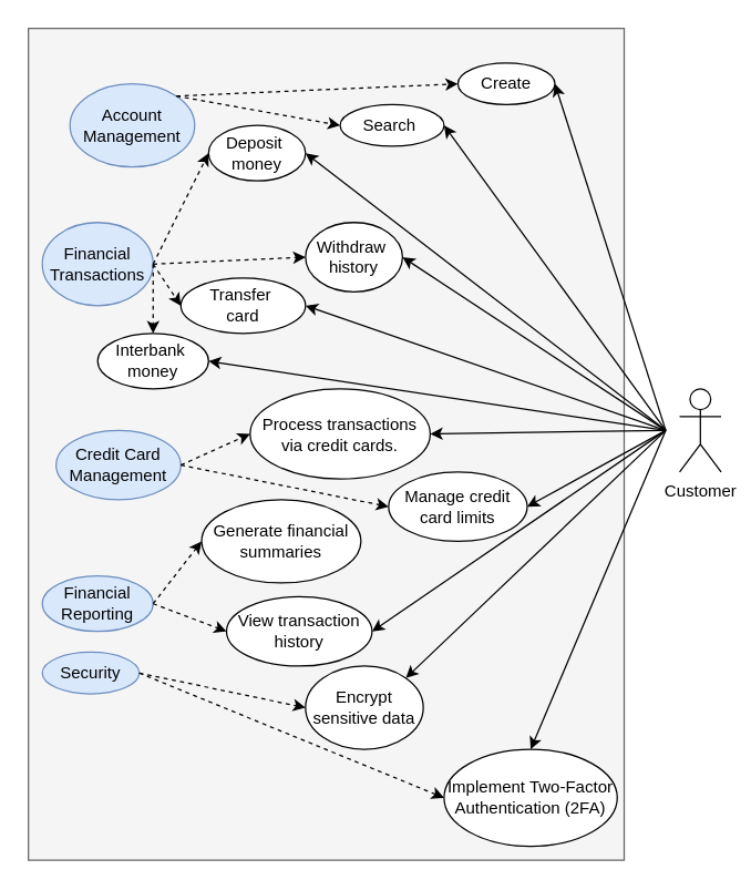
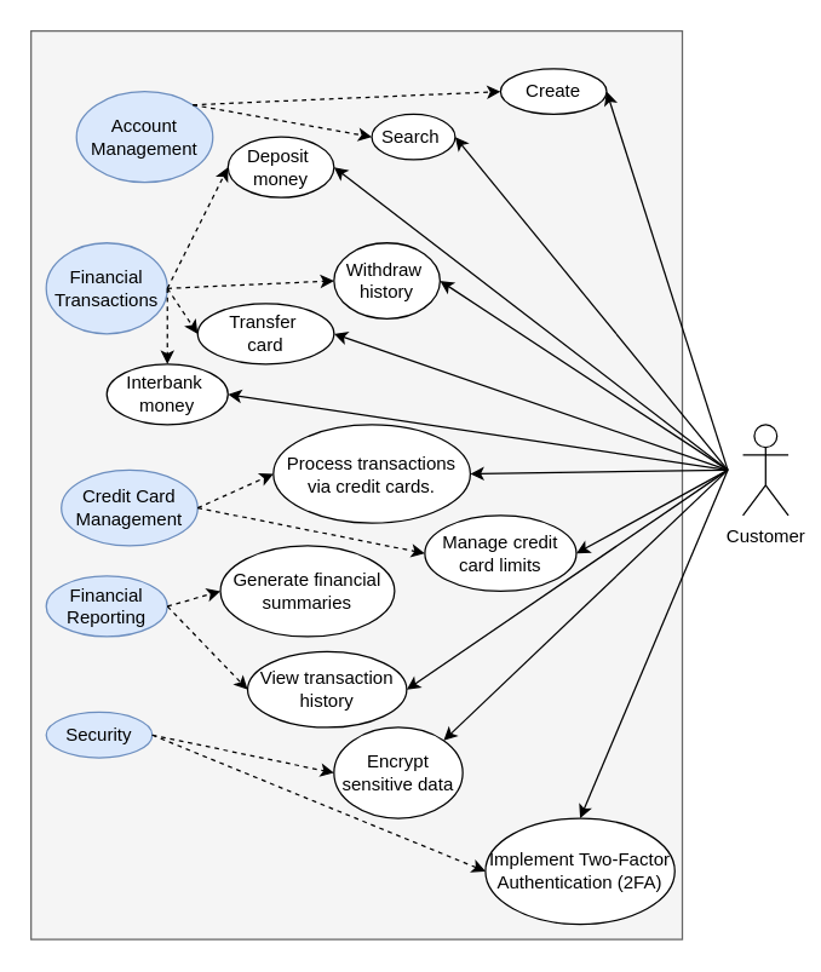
- <mxCell id="6" value="Search&amp;nbsp;" style="ellipse;whiteSpace=wrap;html=1;" parent="1" vertex="1"><mxGeometry x="245" y="75" width="75" height="30" as="geometry" /></mxCell>
+ <mxCell id="6" value="Search&amp;nbsp;" style="ellipse;whiteSpace=wrap;html=1;" parent="1" vertex="1"><mxGeometry x="245" y="75" width="55" height="30" as="geometry" /></mxCell>
- <mxCell id="23" value="Financial Reporting" style="ellipse;whiteSpace=wrap;html=1;fillColor=#dae8fc;strokeColor=#6c8ebf;" parent="1" vertex="1"><mxGeometry x="30" y="415" width="80" height="40" as="geometry" /></mxCell>
+ <mxCell id="23" value="Financial Reporting" style="ellipse;whiteSpace=wrap;html=1;fillColor=#dae8fc;strokeColor=#6c8ebf;" parent="1" vertex="1"><mxGeometry x="30" y="380" width="80" height="40" as="geometry" /></mxCell>
